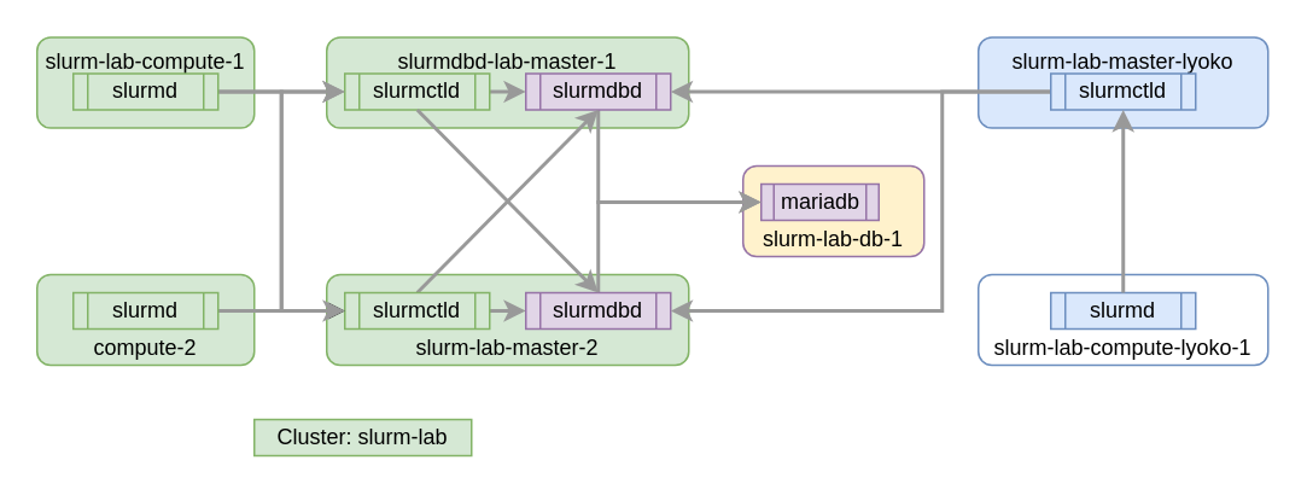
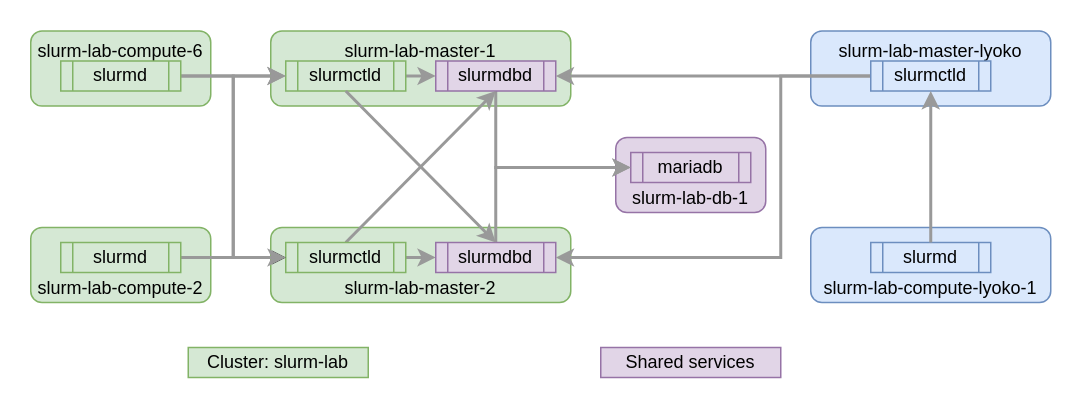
- <mxCell id="4" value="slurmdbd-lab-master-1" style="rounded=1;whiteSpace=wrap;html=1;verticalAlign=top;fillColor=#d5e8d4;strokeColor=#82b366;" parent="1" vertex="1"><mxGeometry x="180" y="20" width="200" height="50" as="geometry" /></mxCell>
+ <mxCell id="4" value="slurm-lab-master-1" style="rounded=1;whiteSpace=wrap;html=1;verticalAlign=top;fillColor=#d5e8d4;strokeColor=#82b366;" parent="1" vertex="1"><mxGeometry x="180" y="20" width="200" height="50" as="geometry" /></mxCell>
- <mxCell id="27" value="slurm-lab-compute-1" style="rounded=1;whiteSpace=wrap;html=1;verticalAlign=top;fillColor=#d5e8d4;strokeColor=#82b366;" parent="1" vertex="1"><mxGeometry x="20" y="20" width="120" height="50" as="geometry" /></mxCell>
+ <mxCell id="27" value="slurm-lab-compute-6" style="rounded=1;whiteSpace=wrap;html=1;verticalAlign=top;fillColor=#d5e8d4;strokeColor=#82b366;" parent="1" vertex="1"><mxGeometry x="20" y="20" width="120" height="50" as="geometry" /></mxCell>
- <mxCell id="3" value="mariadb" style="shape=process;whiteSpace=wrap;html=1;backgroundOutline=1;fillColor=#e1d5e7;strokeColor=#9673a6;" parent="1" vertex="1"><mxGeometry x="420" y="101" width="65" height="20" as="geometry" /></mxCell>
+ <mxCell id="3" value="mariadb" style="shape=process;whiteSpace=wrap;html=1;backgroundOutline=1;fillColor=#e1d5e7;strokeColor=#9673a6;" parent="1" vertex="1"><mxGeometry x="420" y="101" width="80" height="20" as="geometry" /></mxCell>
- <mxCell id="2" value="slurm-lab-db-1" style="rounded=1;whiteSpace=wrap;html=1;verticalAlign=bottom;fillColor=#fff2cc;strokeColor=#9673a6;" parent="1" vertex="1"><mxGeometry x="410" y="91" width="100" height="50" as="geometry" /></mxCell>
+ <mxCell id="2" value="slurm-lab-db-1" style="rounded=1;whiteSpace=wrap;html=1;verticalAlign=bottom;fillColor=#e1d5e7;strokeColor=#9673a6;" parent="1" vertex="1"><mxGeometry x="410" y="91" width="100" height="50" as="geometry" /></mxCell>
- <mxCell id="23" value="slurmdbd-lab-compute-2" style="rounded=1;whiteSpace=wrap;html=1;verticalAlign=bottom;fillColor=#d5e8d4;strokeColor=#82b366;" parent="1" vertex="1"><mxGeometry x="20" y="151" width="120" height="50" as="geometry" /></mxCell>
+ <mxCell id="23" value="slurm-lab-compute-2" style="rounded=1;whiteSpace=wrap;html=1;verticalAlign=bottom;fillColor=#d5e8d4;strokeColor=#82b366;" parent="1" vertex="1"><mxGeometry x="20" y="151" width="120" height="50" as="geometry" /></mxCell>
- <mxCell id="16" value="slurm-lab-compute-lyoko-1" style="rounded=1;whiteSpace=wrap;html=1;verticalAlign=bottom;fillColor=#ffffff;strokeColor=#6c8ebf;" parent="1" vertex="1"><mxGeometry x="540" y="151" width="160" height="50" as="geometry" /></mxCell>
+ <mxCell id="16" value="slurm-lab-compute-lyoko-1" style="rounded=1;whiteSpace=wrap;html=1;verticalAlign=bottom;fillColor=#dae8fc;strokeColor=#6c8ebf;" parent="1" vertex="1"><mxGeometry x="540" y="151" width="160" height="50" as="geometry" /></mxCell>
- <mxCell id="31" value="Cluster: slurm-lab" style="rounded=0;whiteSpace=wrap;html=1;fillColor=#d5e8d4;strokeColor=#82b366;" parent="1" vertex="1"><mxGeometry x="140" y="231" width="120" height="20" as="geometry" /></mxCell>
+ <mxCell id="31" value="Cluster: slurm-lab" style="rounded=0;whiteSpace=wrap;html=1;fillColor=#d5e8d4;strokeColor=#82b366;" parent="1" vertex="1"><mxGeometry x="125" y="231" width="120" height="20" as="geometry" /></mxCell>
+ <mxCell id="32" value="Shared services" style="rounded=0;whiteSpace=wrap;html=1;fillColor=#e1d5e7;strokeColor=#9673a6;" parent="1" vertex="1"><mxGeometry x="400" y="231" width="120" height="20" as="geometry" /></mxCell>
